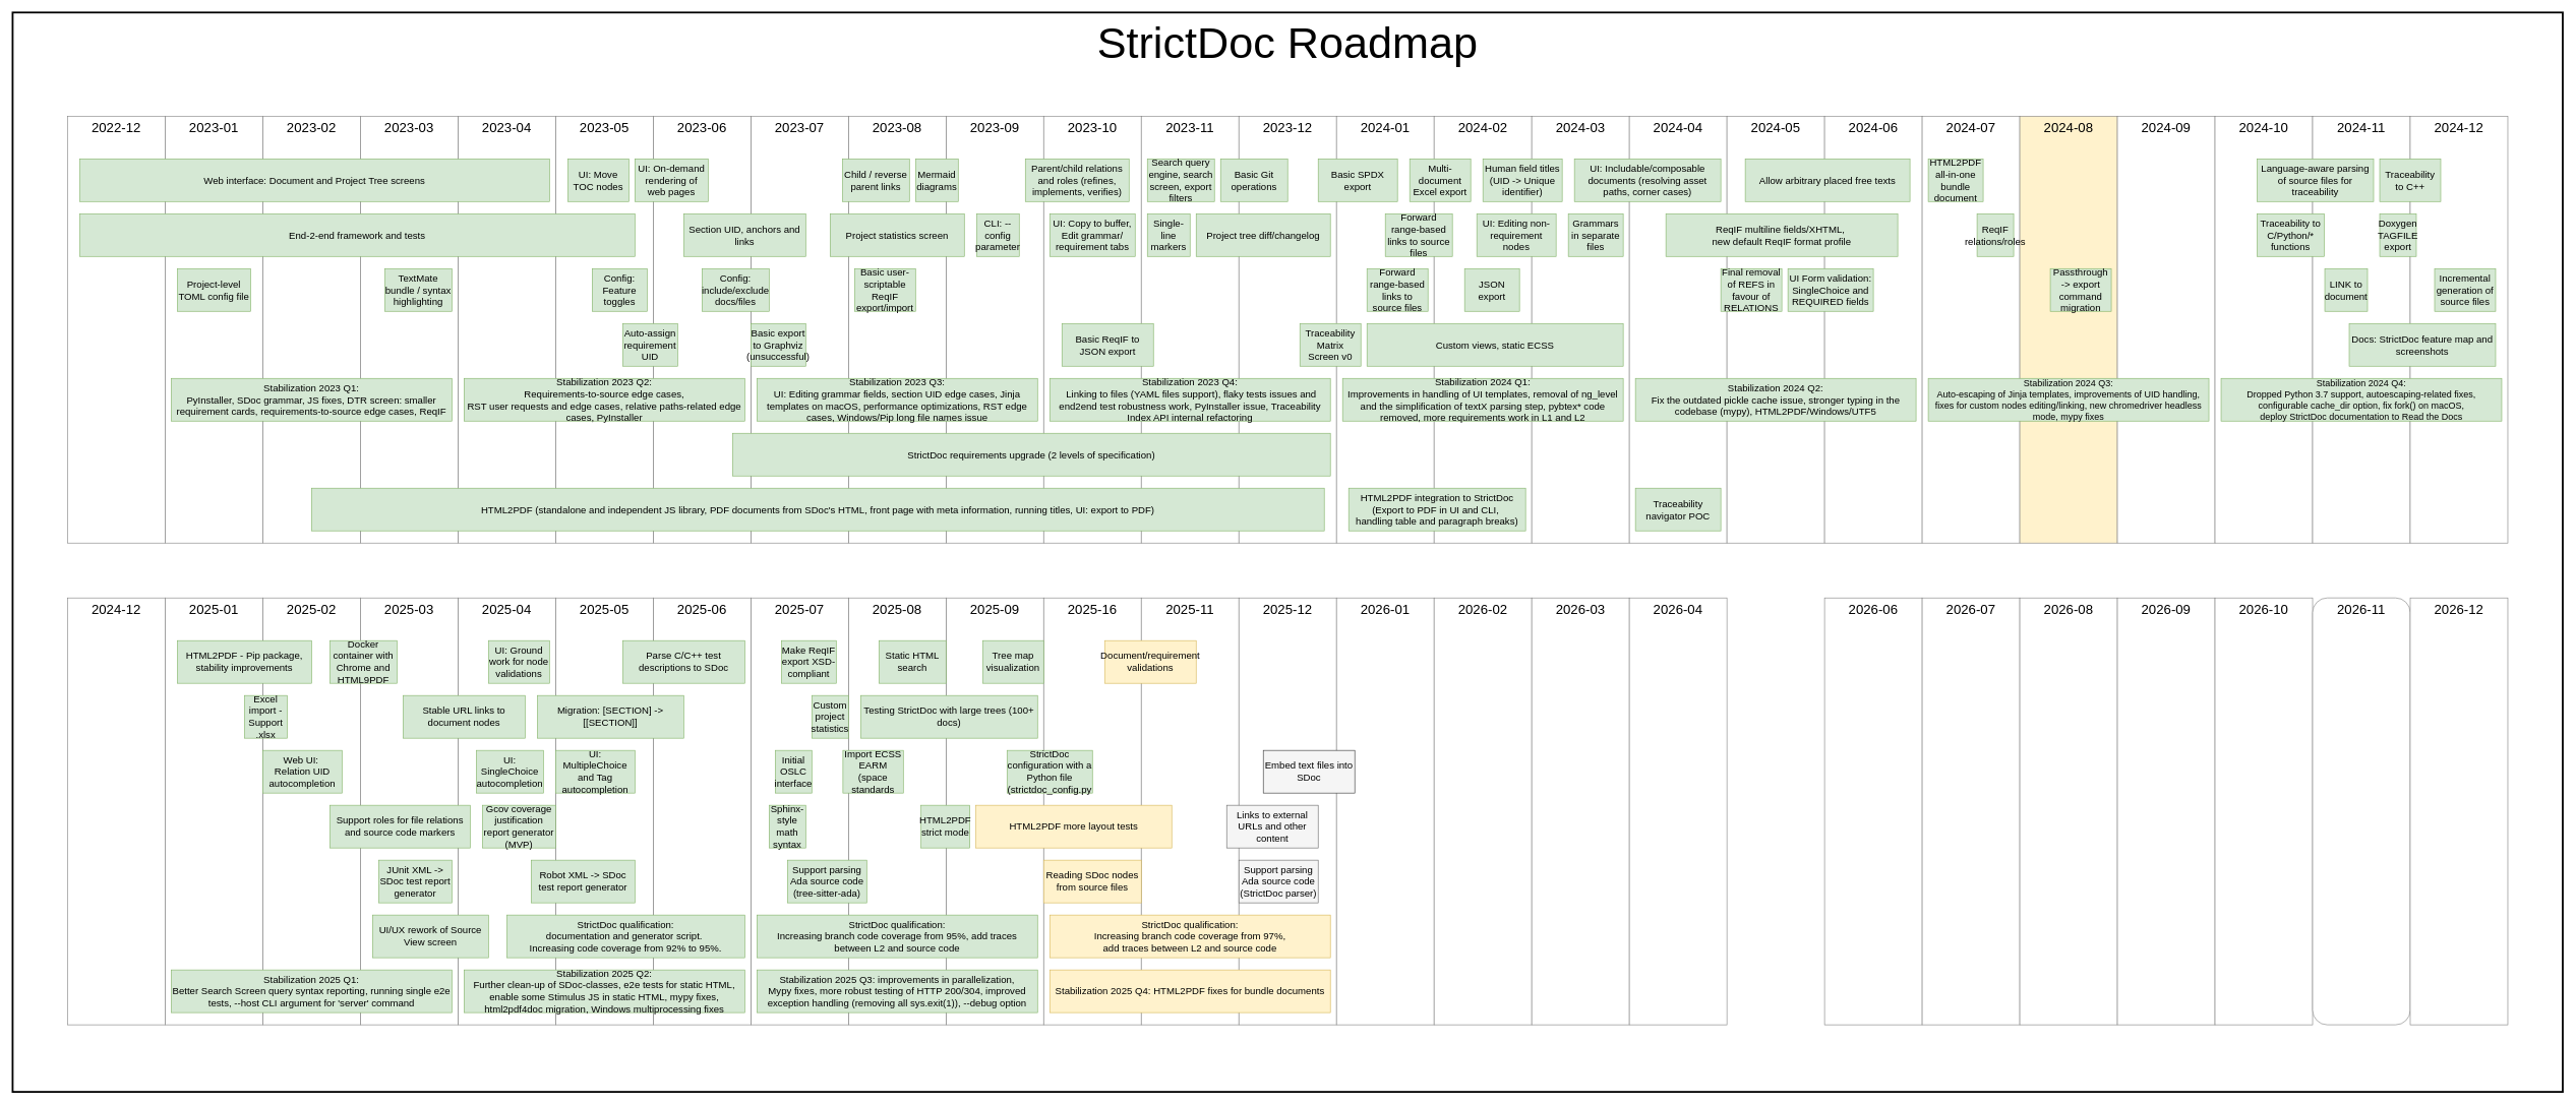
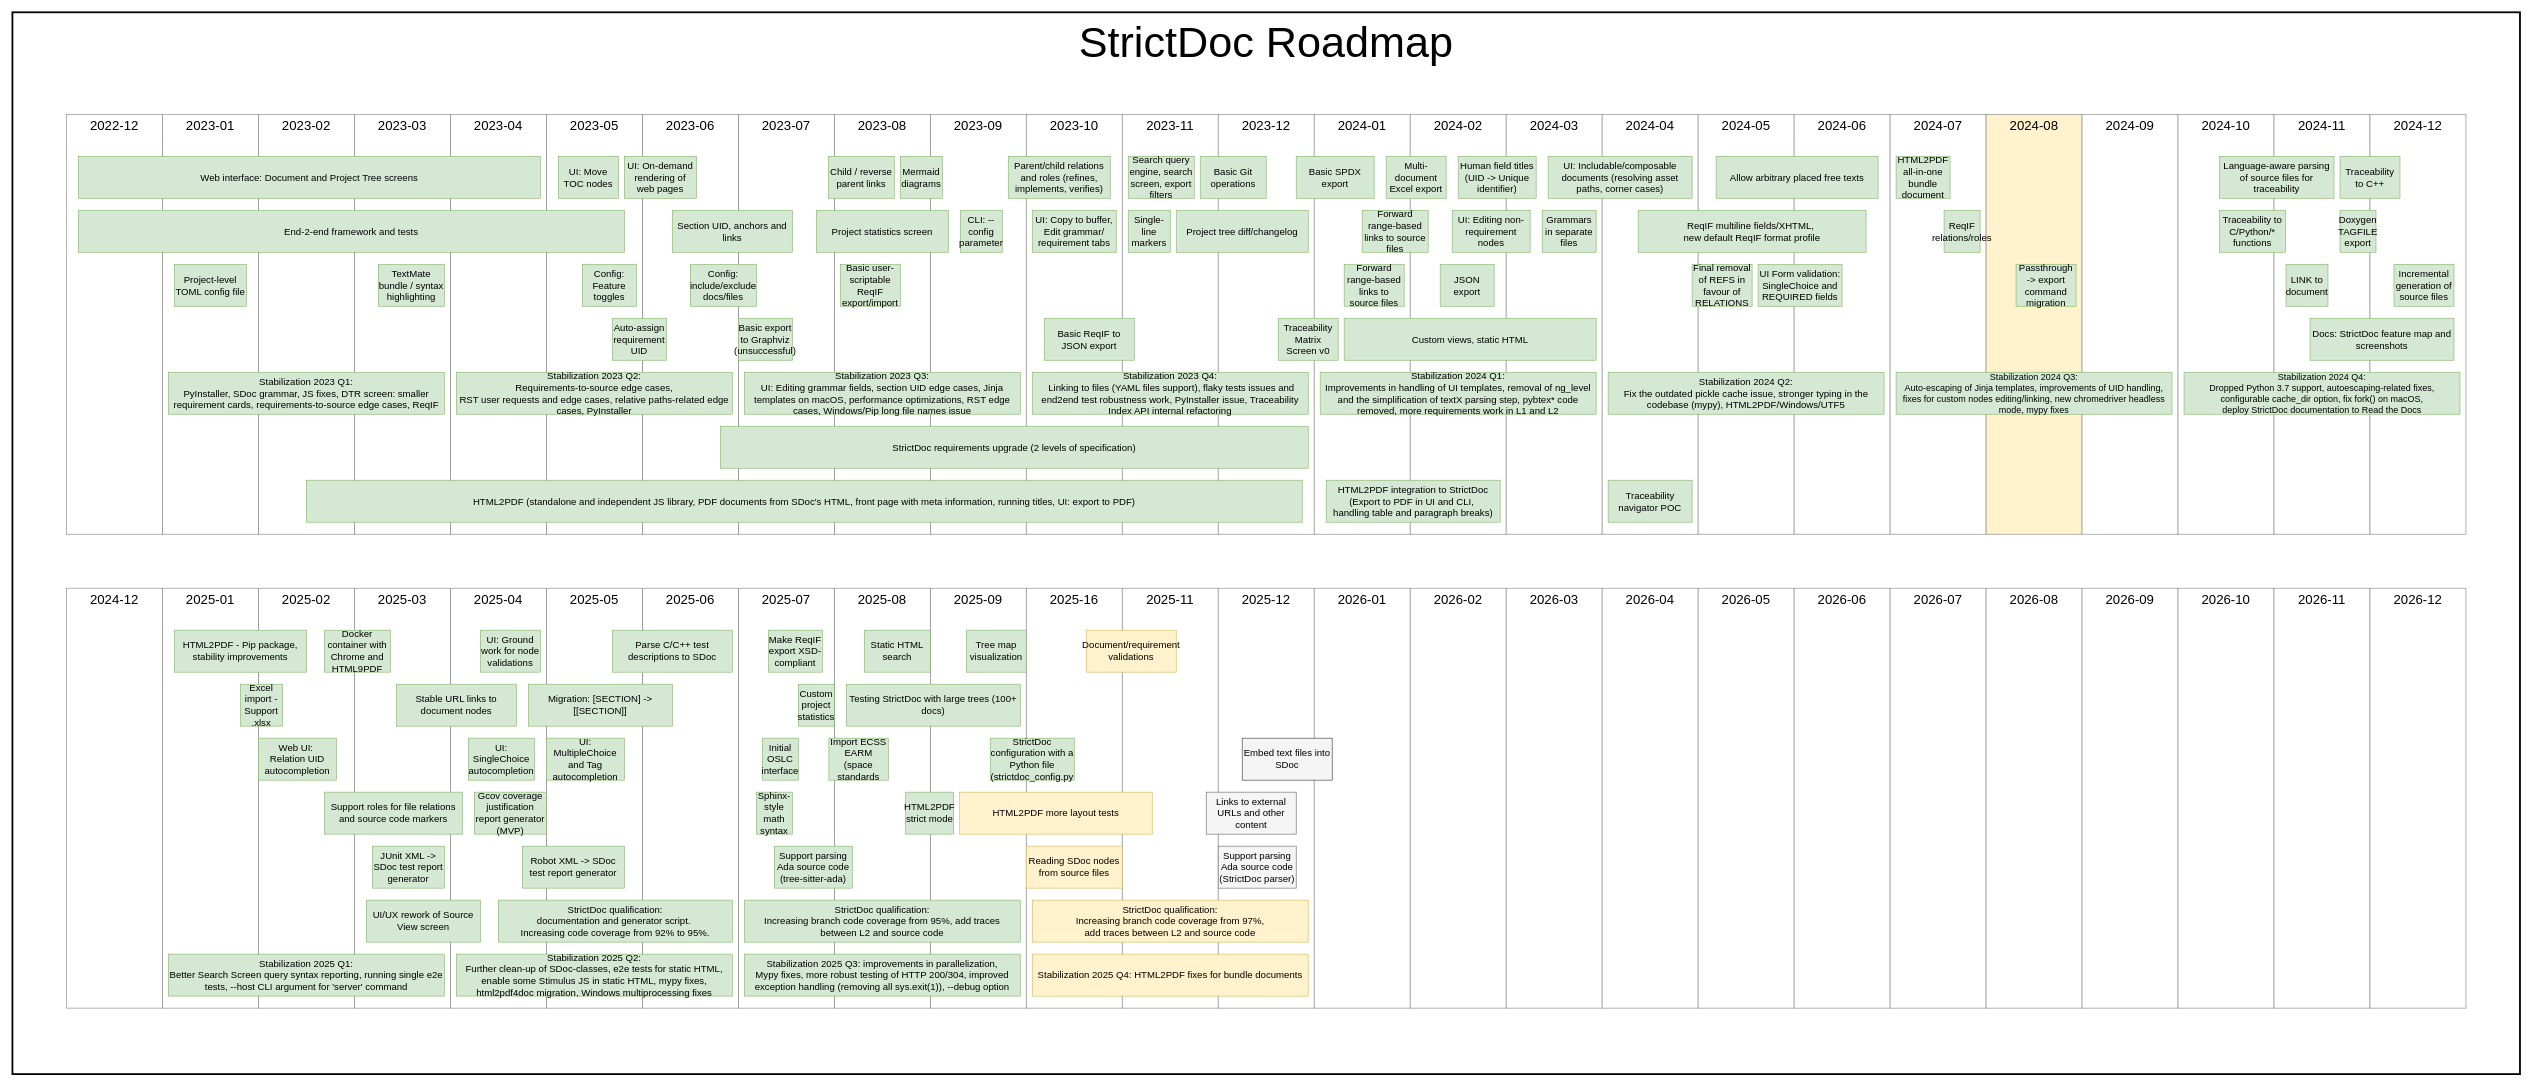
- <mxCell id="92" value="&lt;font color=&quot;#000000&quot;&gt;Custom views&lt;/font&gt;, static ECSS" style="text;html=1;strokeColor=#82b366;fillColor=#d5e8d4;align=center;verticalAlign=middle;whiteSpace=wrap;rounded=0;fontStyle=0;fontSize=16;" parent="55" vertex="1"><mxGeometry x="2240" y="530" width="420" height="70" as="geometry" /></mxCell>
+ <mxCell id="92" value="&lt;font color=&quot;#000000&quot;&gt;Custom views&lt;/font&gt;, static HTML" style="text;html=1;strokeColor=#82b366;fillColor=#d5e8d4;align=center;verticalAlign=middle;whiteSpace=wrap;rounded=0;fontStyle=0;fontSize=16;" parent="55" vertex="1"><mxGeometry x="2240" y="530" width="420" height="70" as="geometry" /></mxCell>
+ <mxCell id="45" value="2026-05" style="rounded=0;whiteSpace=wrap;fontSize=22;verticalAlign=top;strokeColor=#808080;html=1;labelBorderColor=none;labelBackgroundColor=none;" parent="3" vertex="1"><mxGeometry x="2830" y="980" width="160" height="700" as="geometry" /></mxCell>
- <mxCell id="51" value="2026-11" style="whiteSpace=wrap;fontSize=22;verticalAlign=top;strokeColor=#808080;html=1;labelBorderColor=none;labelBackgroundColor=none;rounded=1;" parent="3" vertex="1"><mxGeometry x="3790" y="980" width="160" height="700" as="geometry" /></mxCell>
+ <mxCell id="51" value="2026-11" style="rounded=0;whiteSpace=wrap;fontSize=22;verticalAlign=top;strokeColor=#808080;html=1;labelBorderColor=none;labelBackgroundColor=none;" parent="3" vertex="1"><mxGeometry x="3790" y="980" width="160" height="700" as="geometry" /></mxCell>
